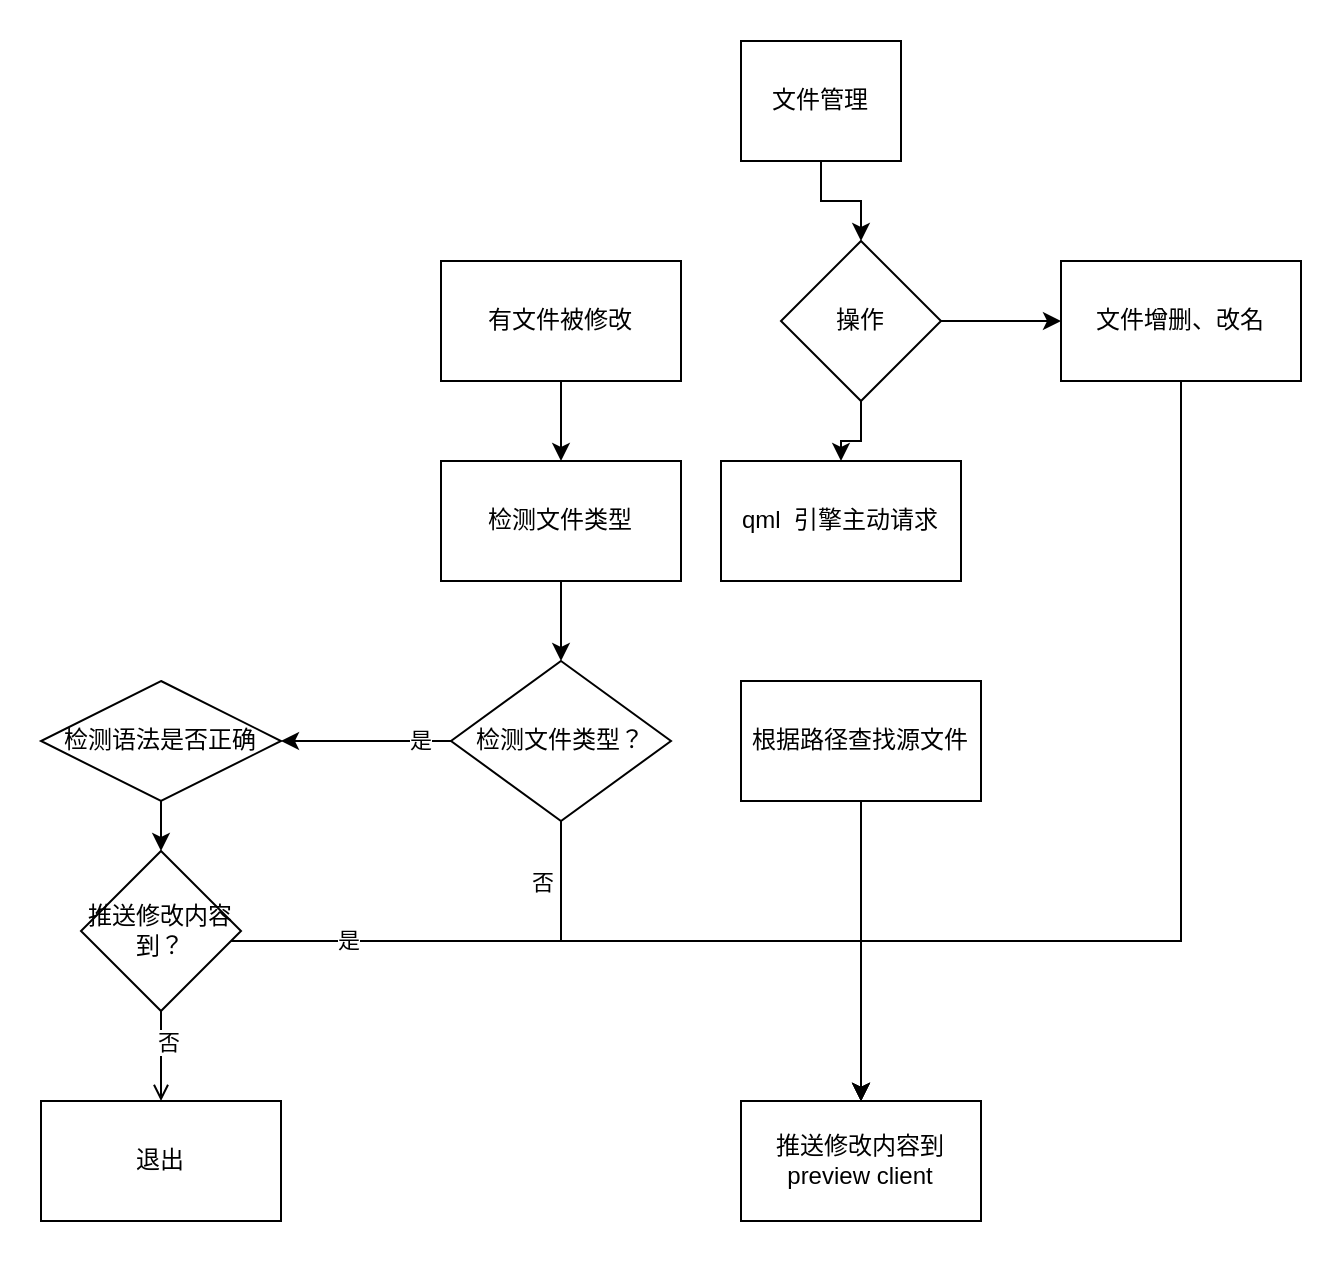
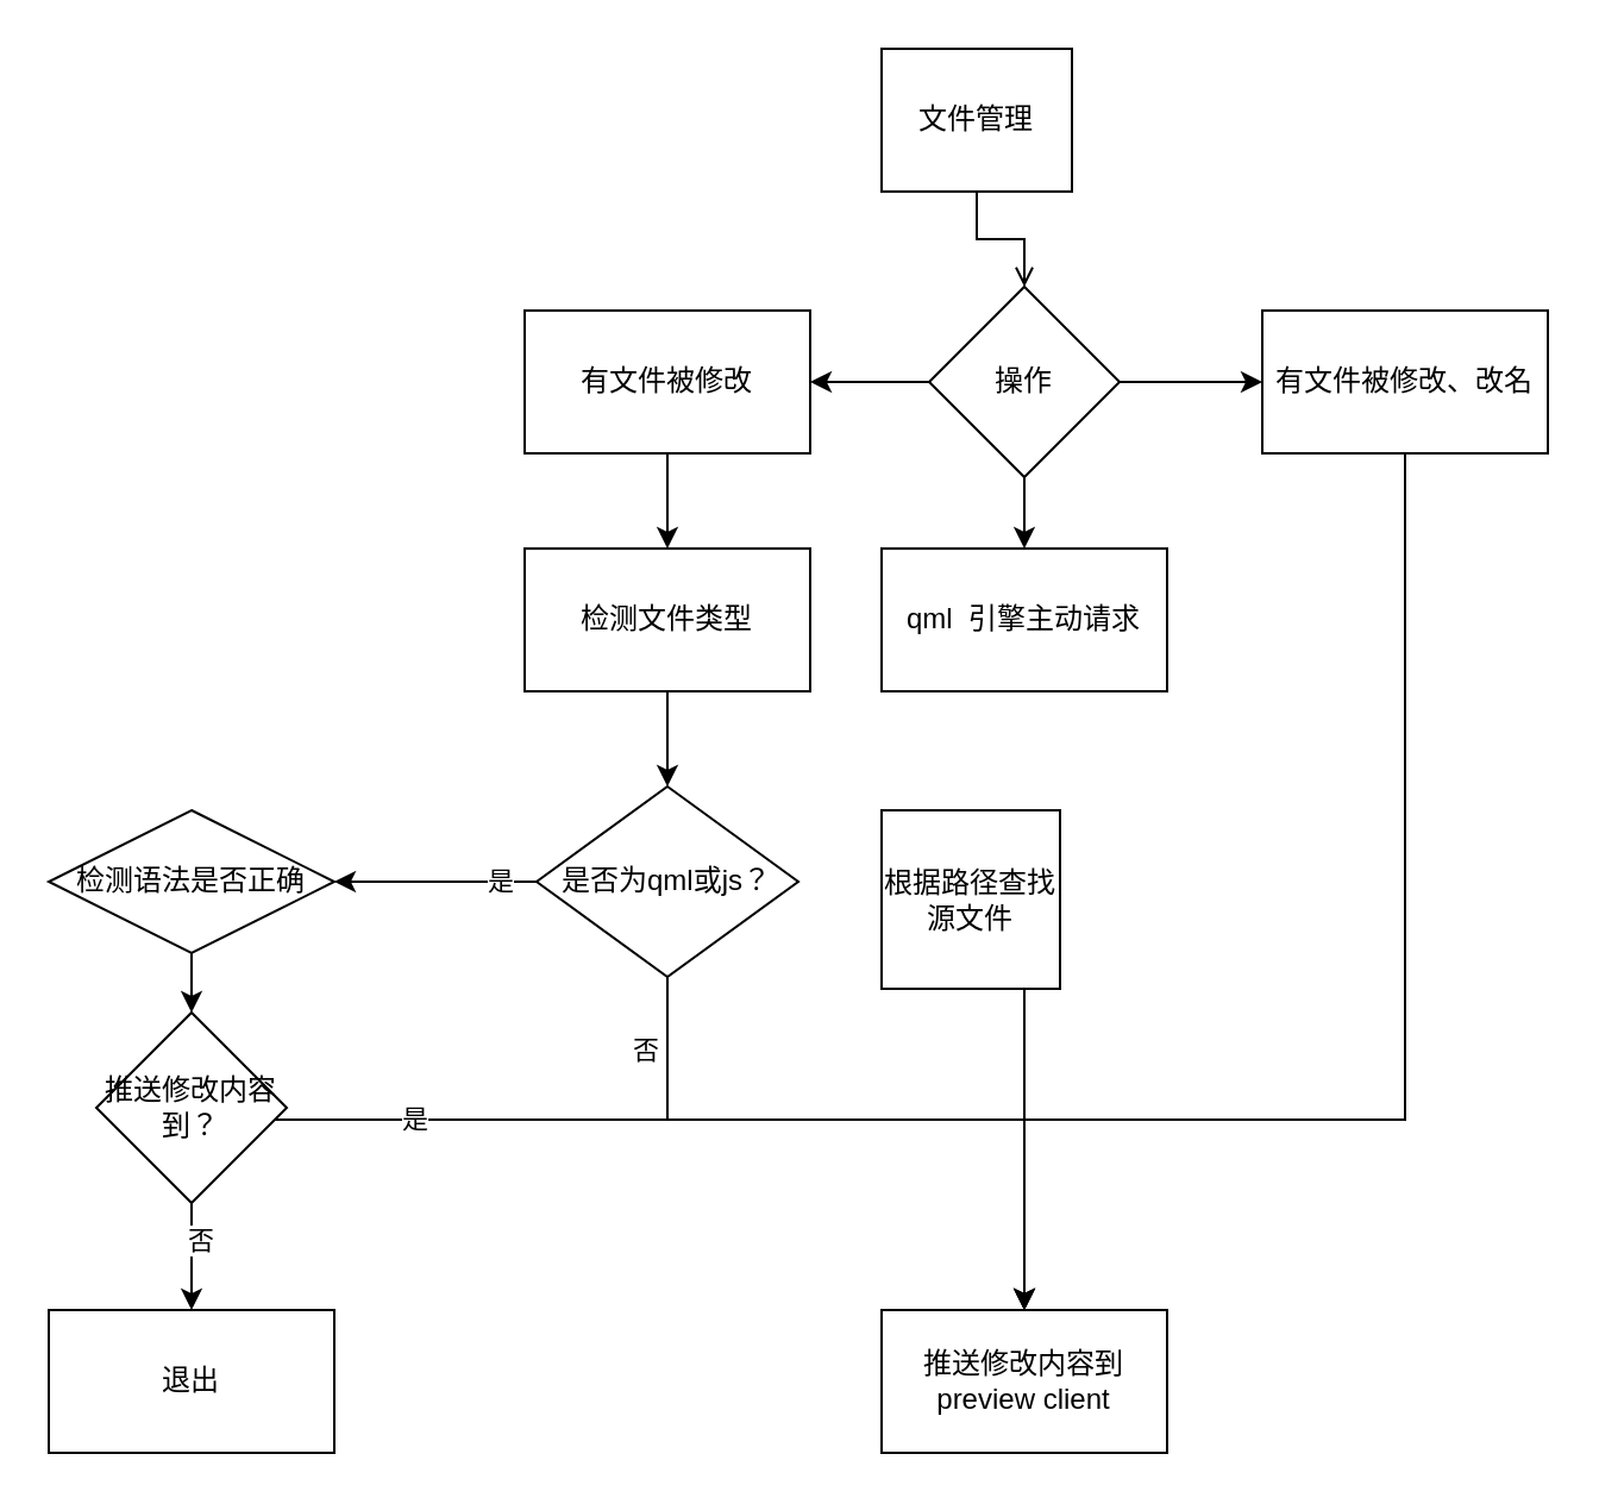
- <mxCell id="2" style="edgeStyle=orthogonalEdgeStyle;rounded=0;orthogonalLoop=1;jettySize=auto;html=1;entryX=0.5;entryY=0;entryDx=0;entryDy=0;" edge="1" parent="1" source="3" target="7"><mxGeometry relative="1" as="geometry" /></mxCell>
+ <mxCell id="2" style="edgeStyle=orthogonalEdgeStyle;rounded=0;orthogonalLoop=1;jettySize=auto;html=1;entryX=0.5;entryY=0;entryDx=0;entryDy=0;endArrow=open;" edge="1" parent="1" source="3" target="7"><mxGeometry relative="1" as="geometry" /></mxCell>
+ <mxCell id="4" value="" style="edgeStyle=orthogonalEdgeStyle;rounded=0;orthogonalLoop=1;jettySize=auto;html=1;" edge="1" parent="1" source="7" target="9"><mxGeometry relative="1" as="geometry" /></mxCell>
- <mxCell id="27" value="文件增删、改名" style="whiteSpace=wrap;html=1;" vertex="1" parent="1"><mxGeometry x="530" y="130" width="120" height="60" as="geometry" /></mxCell>
+ <mxCell id="27" value="有文件被修改、改名" style="whiteSpace=wrap;html=1;" vertex="1" parent="1"><mxGeometry x="530" y="130" width="120" height="60" as="geometry" /></mxCell>
- <mxCell id="28" value="qml&amp;nbsp; 引擎主动请求" style="whiteSpace=wrap;html=1;" vertex="1" parent="1"><mxGeometry x="360" y="230" width="120" height="60" as="geometry" /></mxCell>
+ <mxCell id="28" value="qml&amp;nbsp; 引擎主动请求" style="whiteSpace=wrap;html=1;" vertex="1" parent="1"><mxGeometry x="370" y="230" width="120" height="60" as="geometry" /></mxCell>
- <mxCell id="16" value="检测文件类型？" style="rhombus;whiteSpace=wrap;html=1;" vertex="1" parent="1"><mxGeometry x="225" y="330" width="110" height="80" as="geometry" /></mxCell>
+ <mxCell id="16" value="是否为qml或js？" style="rhombus;whiteSpace=wrap;html=1;" vertex="1" parent="1"><mxGeometry x="225" y="330" width="110" height="80" as="geometry" /></mxCell>
- <mxCell id="30" value="根据路径查找源文件" style="whiteSpace=wrap;html=1;" vertex="1" parent="1"><mxGeometry x="370" y="340" width="120" height="60" as="geometry" /></mxCell>
+ <mxCell id="30" value="根据路径查找源文件" style="whiteSpace=wrap;html=1;" vertex="1" parent="1"><mxGeometry x="370" y="340" width="75" height="75" as="geometry" /></mxCell>
- <mxCell id="20" value="" style="edgeStyle=orthogonalEdgeStyle;rounded=0;orthogonalLoop=1;jettySize=auto;html=1;endArrow=open;" edge="1" parent="1" source="24" target="25"><mxGeometry relative="1" as="geometry" /></mxCell>
+ <mxCell id="20" value="" style="edgeStyle=orthogonalEdgeStyle;rounded=0;orthogonalLoop=1;jettySize=auto;html=1;" edge="1" parent="1" source="24" target="25"><mxGeometry relative="1" as="geometry" /></mxCell>
